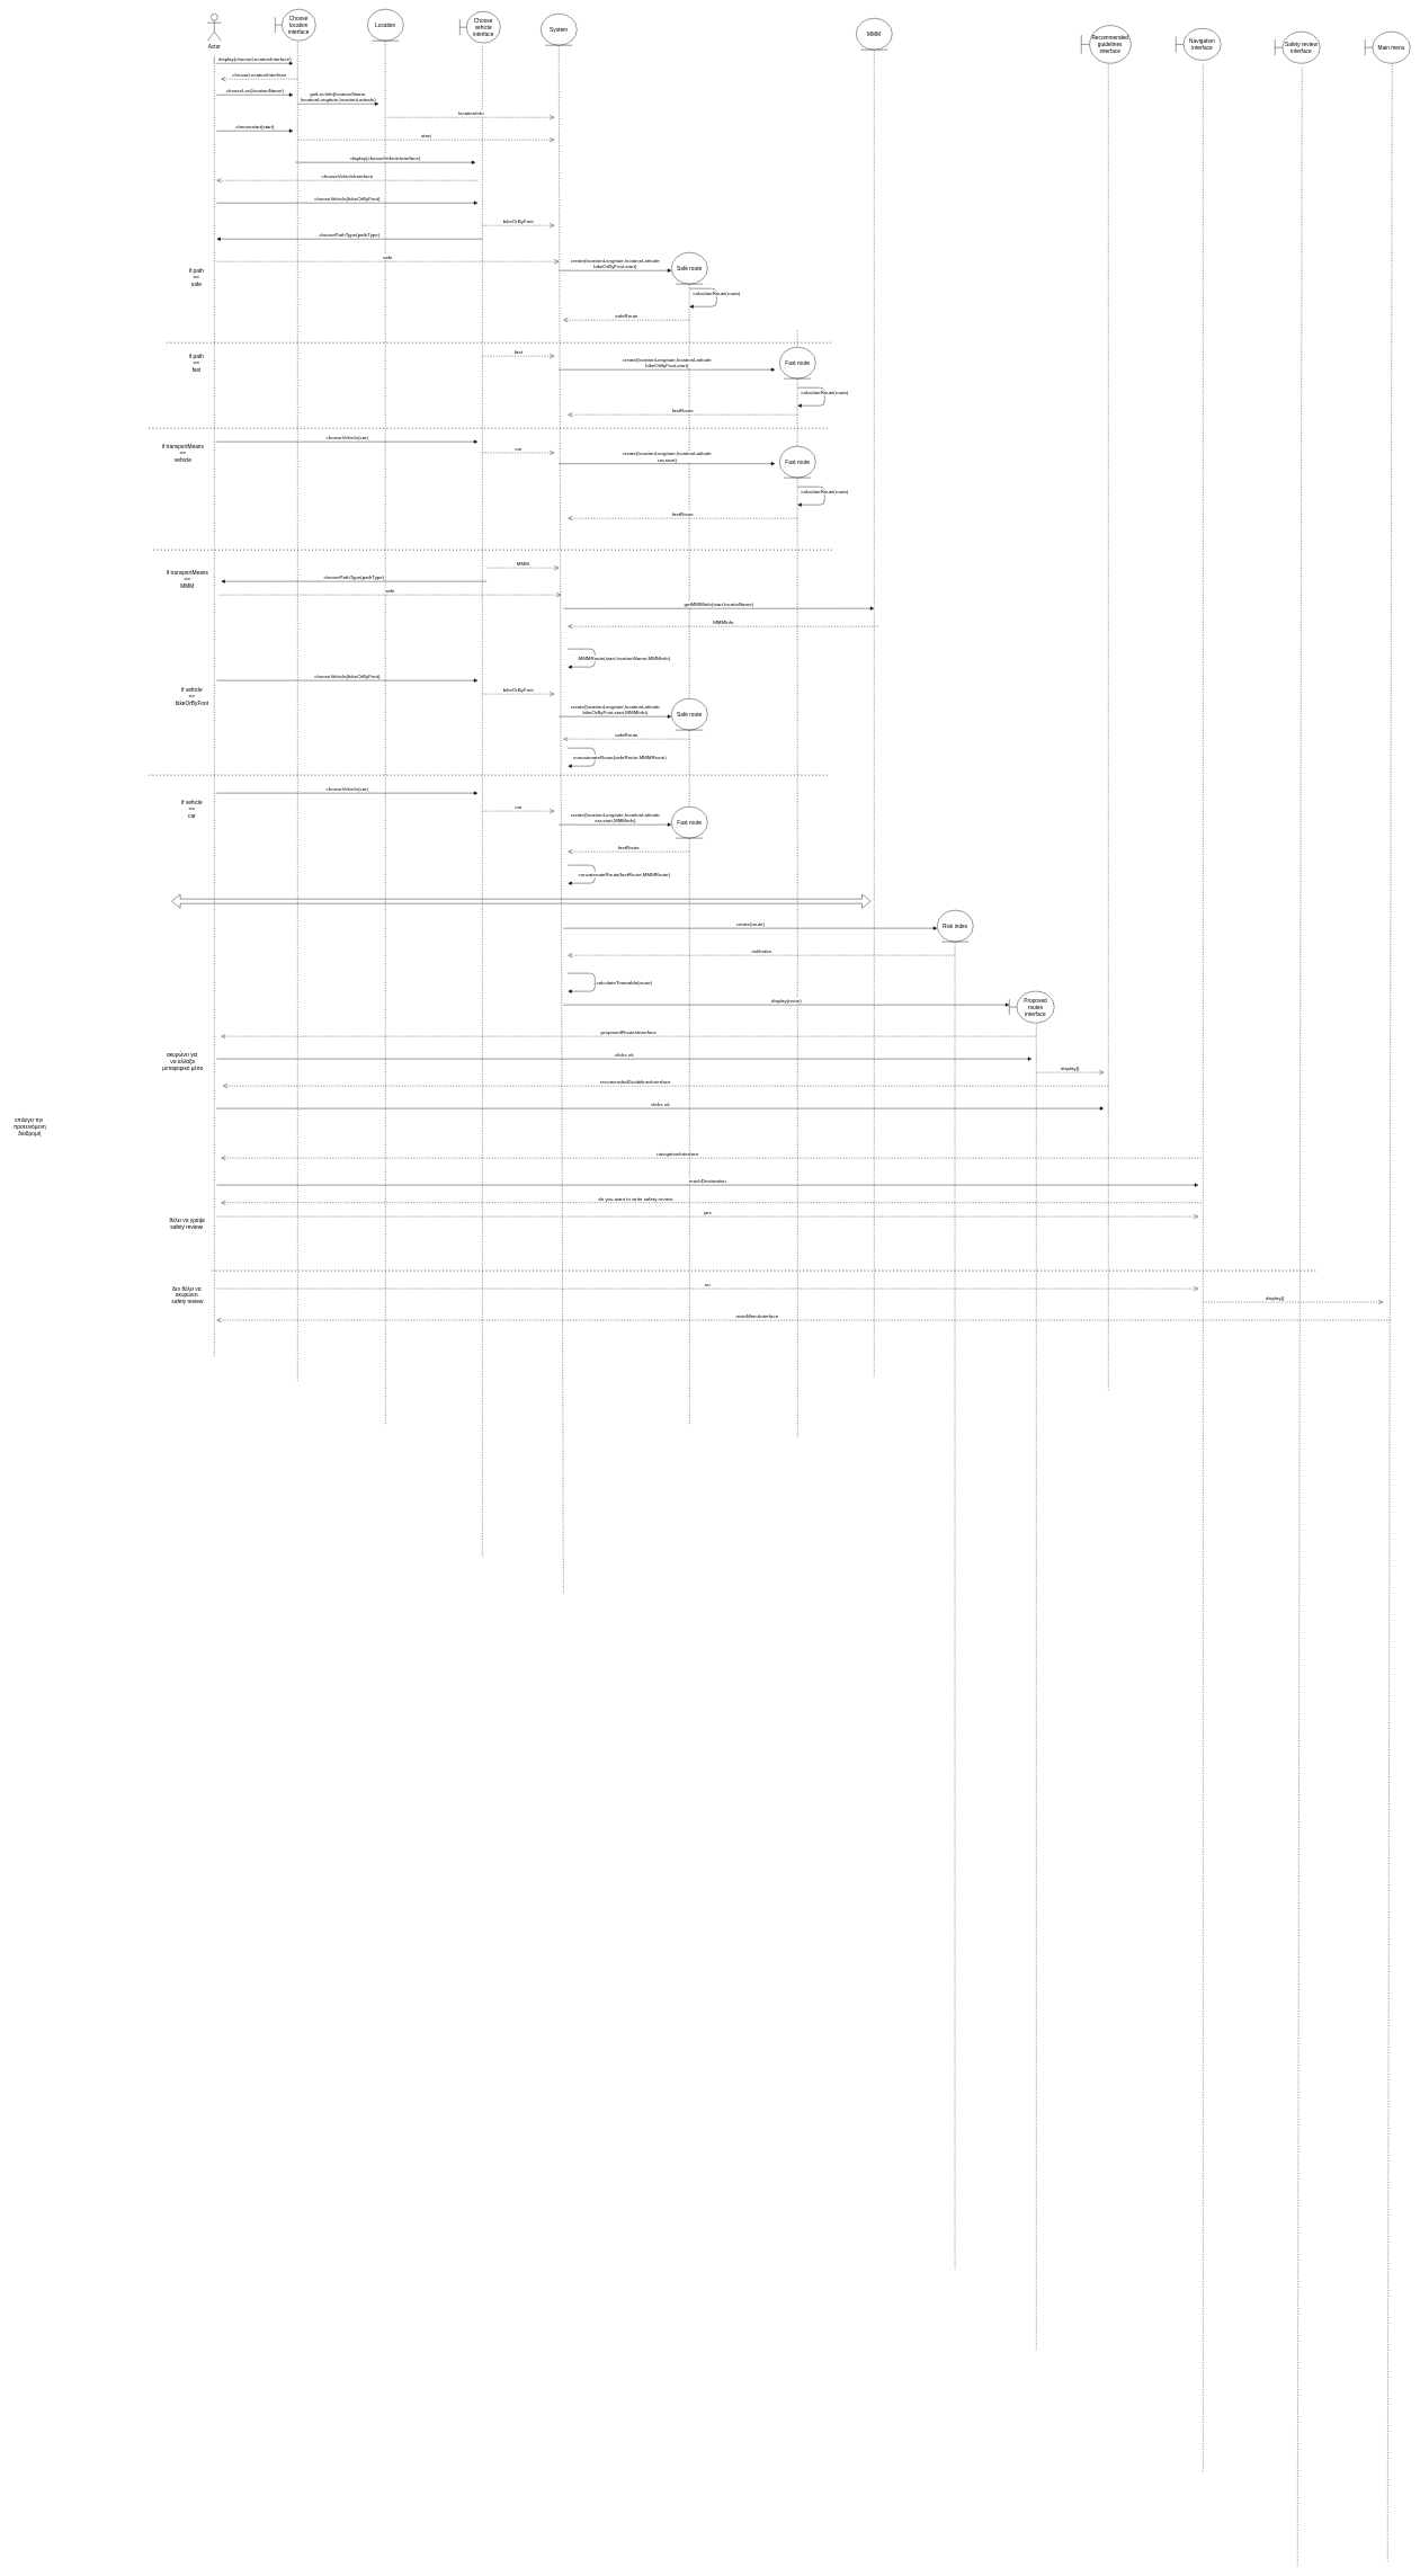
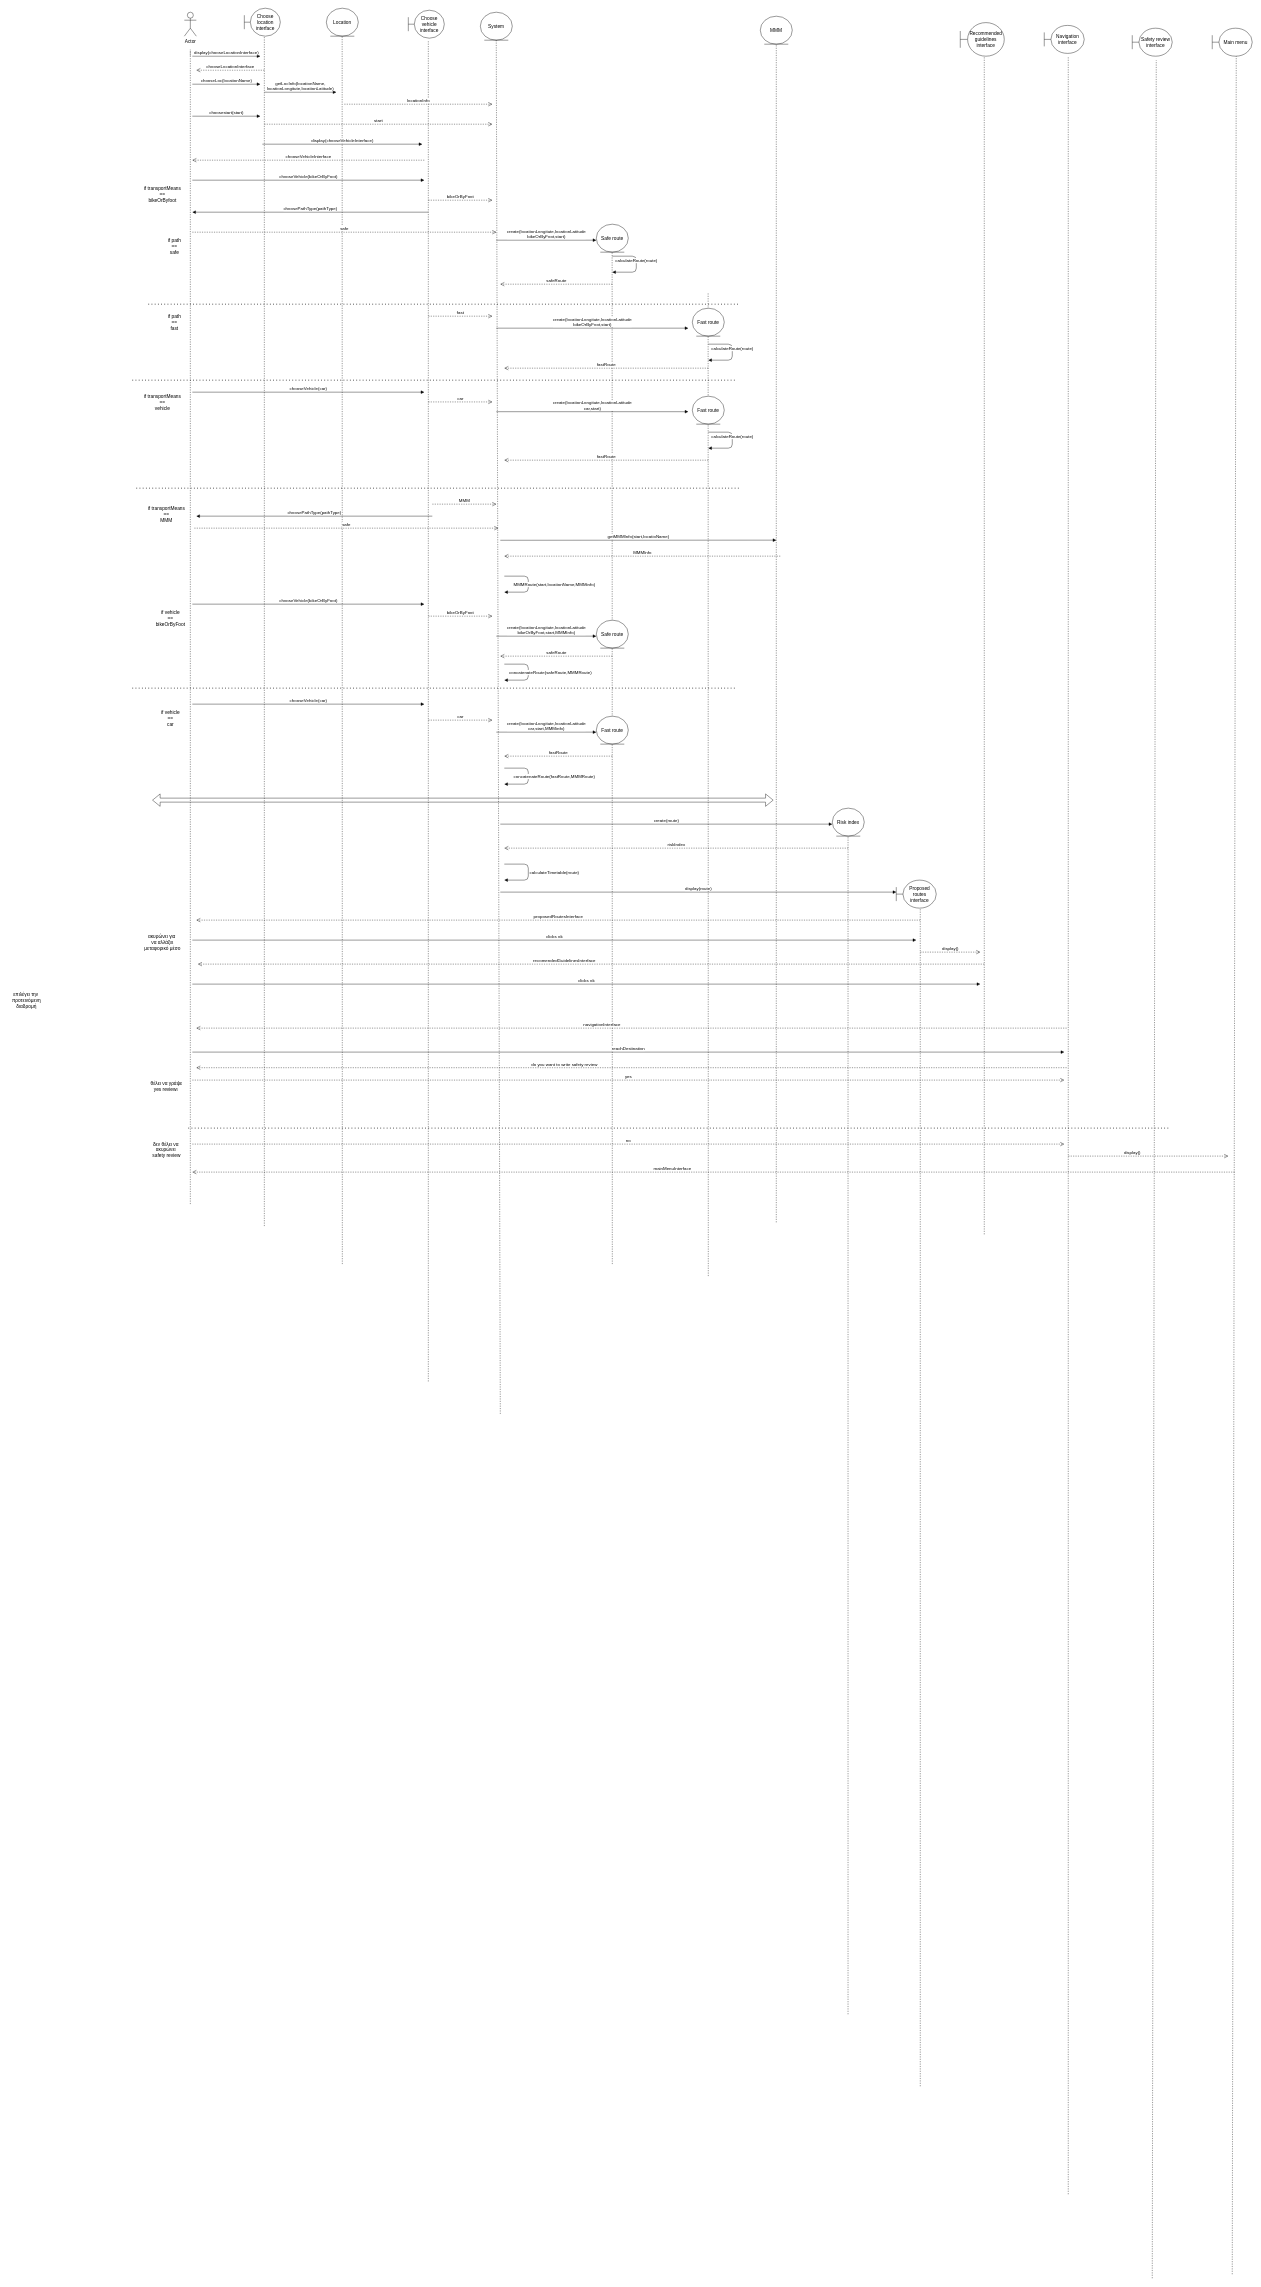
+ <mxCell id="29" value="if transportMeans&lt;br&gt;==&lt;br&gt;bikeOrByfoot" style="text;html=1;align=center;verticalAlign=middle;resizable=0;points=[];autosize=1;strokeColor=none;" vertex="1" parent="1"><mxGeometry x="350" y="460" width="110" height="50" as="geometry" /></mxCell>
- <mxCell id="102" value="θέλει να γράψε&lt;br&gt;safety reviewι&amp;nbsp;" style="text;html=1;align=center;verticalAlign=middle;resizable=0;points=[];autosize=1;strokeColor=none;" vertex="1" parent="1"><mxGeometry x="370" y="2700" width="90" height="30" as="geometry" /></mxCell>
+ <mxCell id="102" value="θέλει να γράψε&lt;br&gt;yes reviewι&amp;nbsp;" style="text;html=1;align=center;verticalAlign=middle;resizable=0;points=[];autosize=1;strokeColor=none;" vertex="1" parent="1"><mxGeometry x="370" y="2700" width="90" height="30" as="geometry" /></mxCell>
